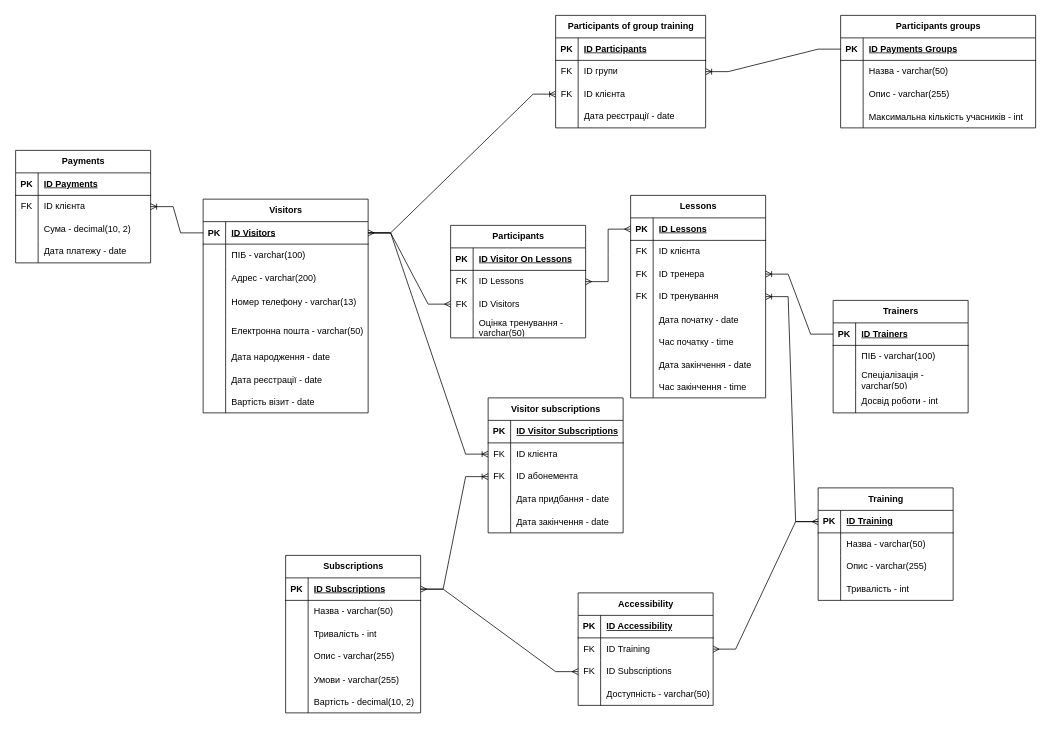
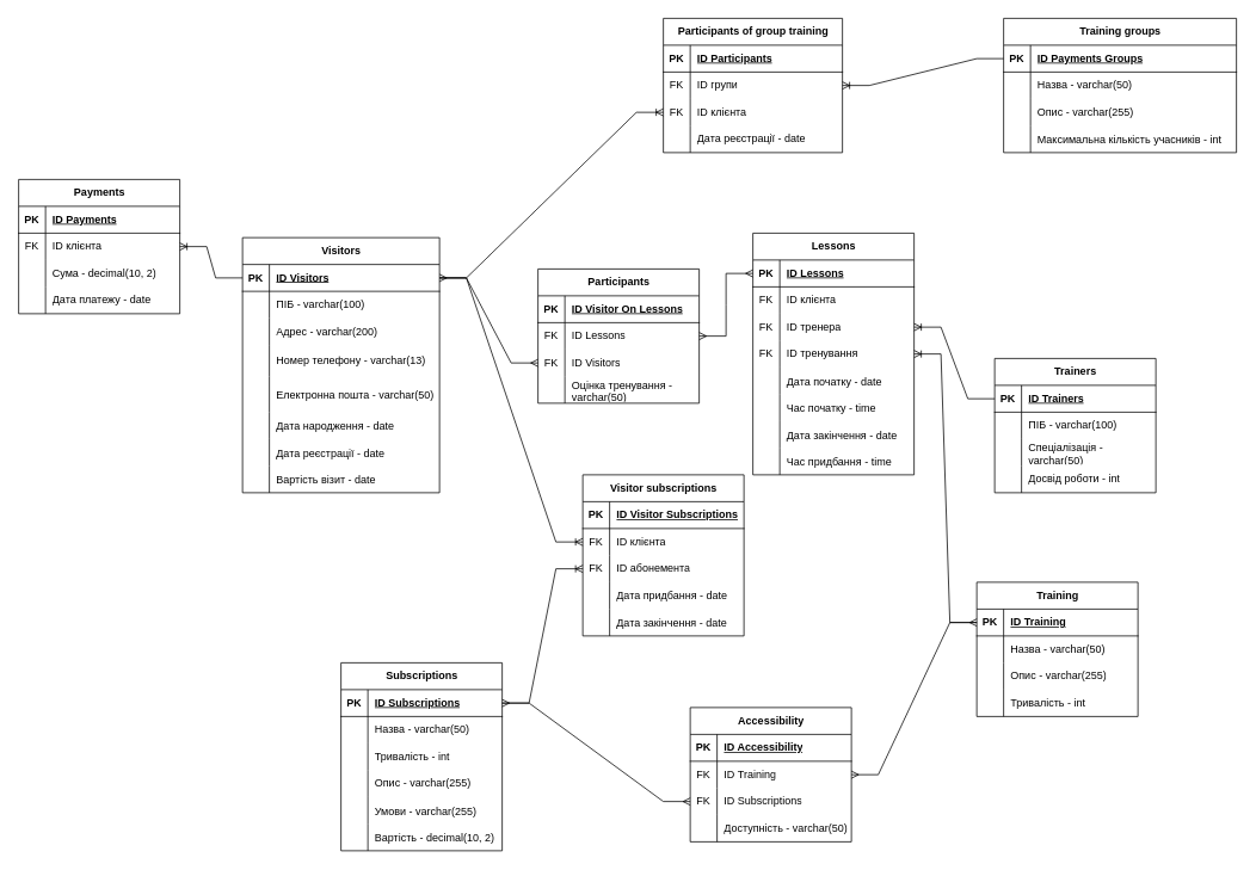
- <mxCell id="113" value="Participants groups" style="shape=table;startSize=30;container=1;collapsible=1;childLayout=tableLayout;fixedRows=1;rowLines=0;fontStyle=1;align=center;resizeLast=1;html=1;" parent="1" vertex="1"><mxGeometry x="1120" y="20" width="260" height="150" as="geometry" /></mxCell>
+ <mxCell id="113" value="Training groups" style="shape=table;startSize=30;container=1;collapsible=1;childLayout=tableLayout;fixedRows=1;rowLines=0;fontStyle=1;align=center;resizeLast=1;html=1;" parent="1" vertex="1"><mxGeometry x="1120" y="20" width="260" height="150" as="geometry" /></mxCell>
- <mxCell id="96" value="Час закінчення - time" style="shape=partialRectangle;connectable=0;fillColor=none;top=0;left=0;bottom=0;right=0;align=left;spacingLeft=6;overflow=hidden;" parent="94" vertex="1"><mxGeometry x="30" width="150" height="30" as="geometry"><mxRectangle width="150" height="30" as="alternateBounds" /></mxGeometry></mxCell>
+ <mxCell id="96" value="Час придбання - time" style="shape=partialRectangle;connectable=0;fillColor=none;top=0;left=0;bottom=0;right=0;align=left;spacingLeft=6;overflow=hidden;" parent="94" vertex="1"><mxGeometry x="30" width="150" height="30" as="geometry"><mxRectangle width="150" height="30" as="alternateBounds" /></mxGeometry></mxCell>
